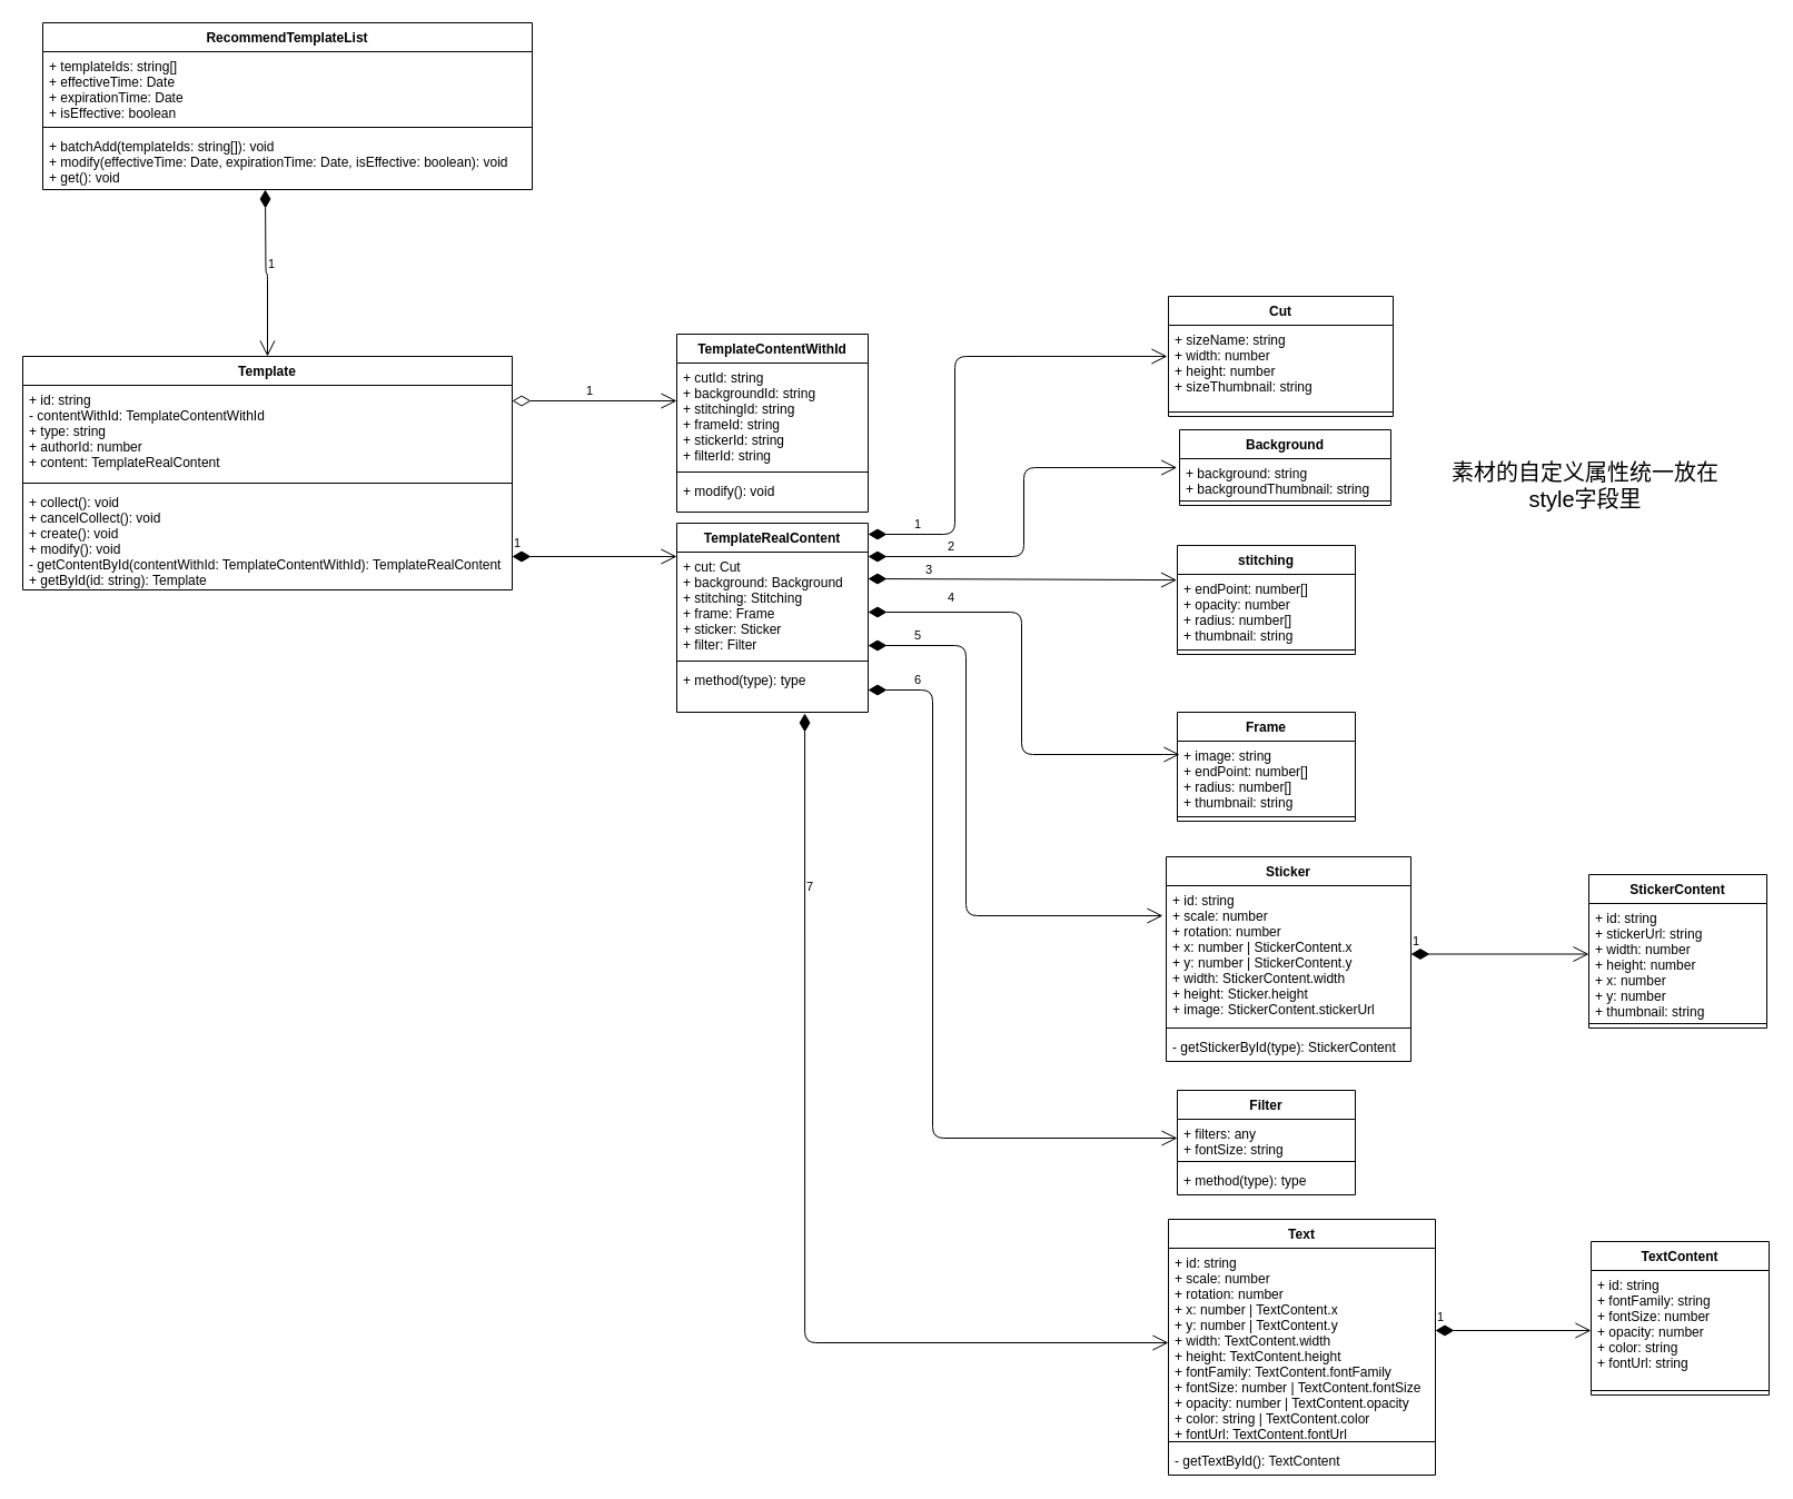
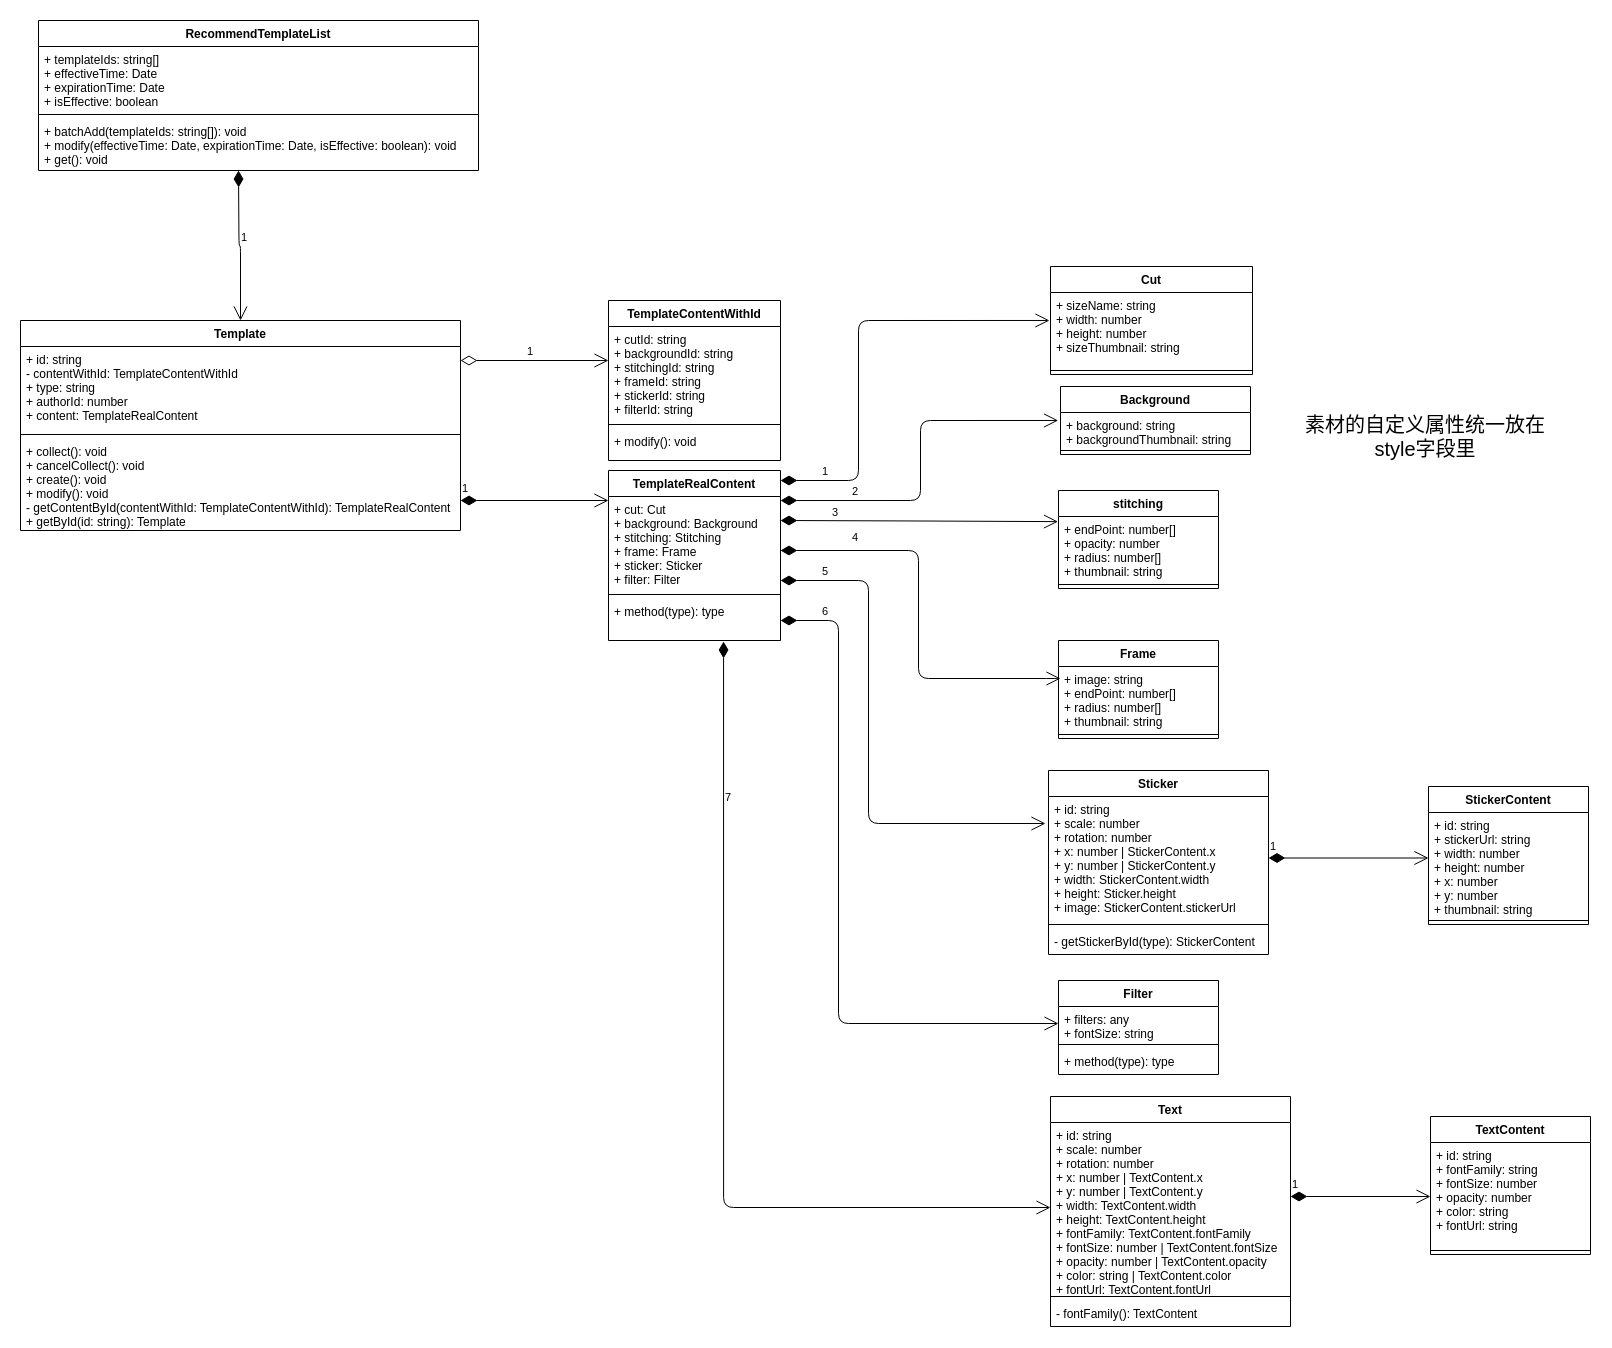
- <mxCell id="54" value="- getTextById(): TextContent" style="text;strokeColor=none;fillColor=none;align=left;verticalAlign=top;spacingLeft=4;spacingRight=4;overflow=hidden;rotatable=0;points=[[0,0.5],[1,0.5]];portConstraint=eastwest;" vertex="1" parent="51"><mxGeometry y="204" width="240" height="26" as="geometry" /></mxCell>
+ <mxCell id="54" value="- fontFamily(): TextContent" style="text;strokeColor=none;fillColor=none;align=left;verticalAlign=top;spacingLeft=4;spacingRight=4;overflow=hidden;rotatable=0;points=[[0,0.5],[1,0.5]];portConstraint=eastwest;" vertex="1" parent="51"><mxGeometry y="204" width="240" height="26" as="geometry" /></mxCell>
